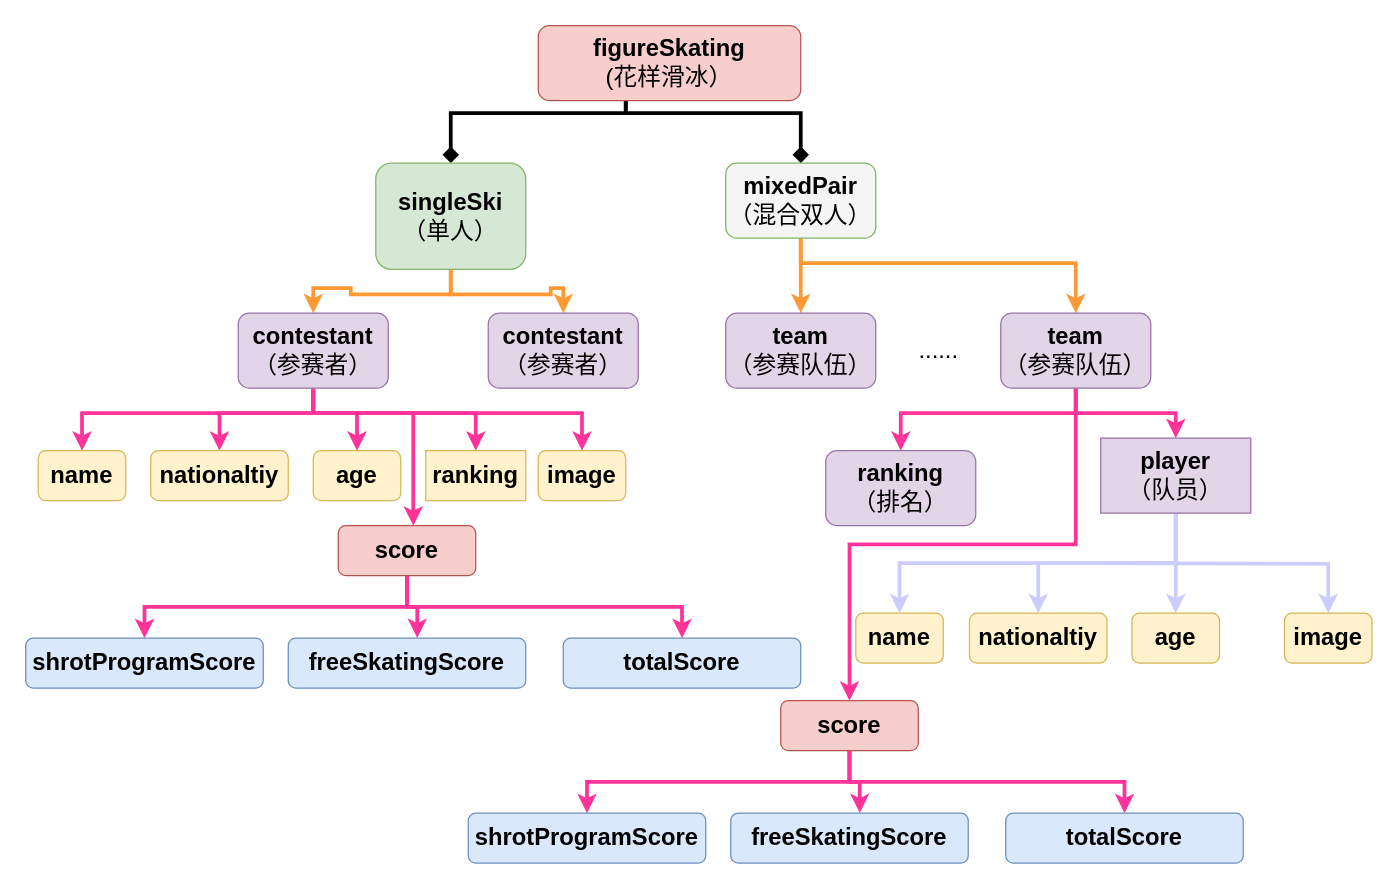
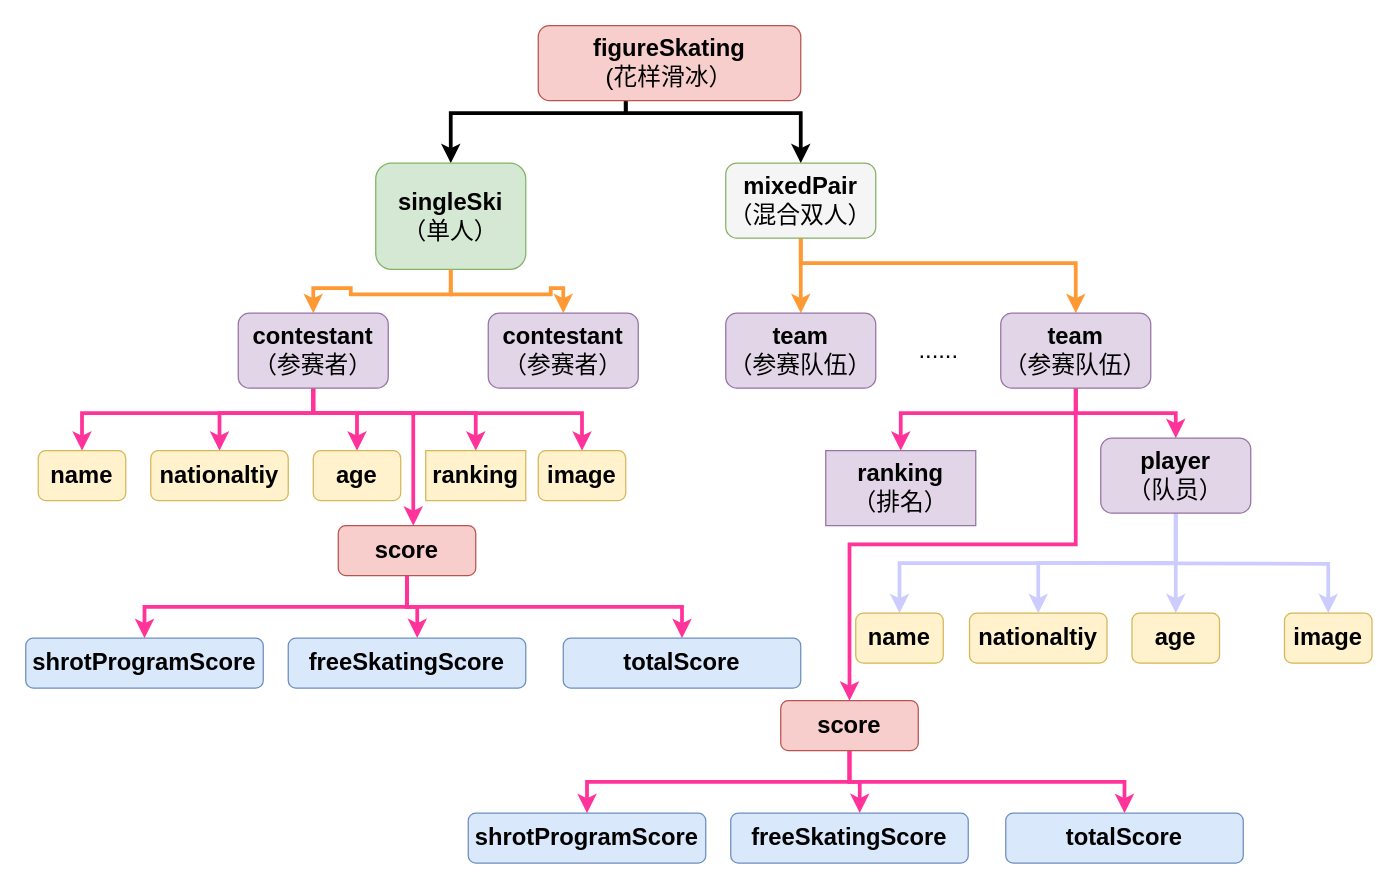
- <mxCell id="2" style="edgeStyle=orthogonalEdgeStyle;rounded=0;orthogonalLoop=1;jettySize=auto;html=1;entryX=0.5;entryY=0;entryDx=0;entryDy=0;fontSize=19;strokeWidth=3;endArrow=diamond;" parent="1" source="4" target="6" edge="1"><mxGeometry relative="1" as="geometry"><Array as="points"><mxPoint x="500" y="90" /><mxPoint x="360" y="90" /></Array></mxGeometry></mxCell>
+ <mxCell id="2" style="edgeStyle=orthogonalEdgeStyle;rounded=0;orthogonalLoop=1;jettySize=auto;html=1;entryX=0.5;entryY=0;entryDx=0;entryDy=0;fontSize=19;strokeWidth=3;" parent="1" source="4" target="6" edge="1"><mxGeometry relative="1" as="geometry"><Array as="points"><mxPoint x="500" y="90" /><mxPoint x="360" y="90" /></Array></mxGeometry></mxCell>
- <mxCell id="3" style="edgeStyle=orthogonalEdgeStyle;rounded=0;orthogonalLoop=1;jettySize=auto;html=1;fontSize=19;strokeWidth=3;endArrow=diamond;" parent="1" source="4" target="10" edge="1"><mxGeometry relative="1" as="geometry"><Array as="points"><mxPoint x="500" y="90" /><mxPoint x="640" y="90" /></Array></mxGeometry></mxCell>
+ <mxCell id="3" style="edgeStyle=orthogonalEdgeStyle;rounded=0;orthogonalLoop=1;jettySize=auto;html=1;fontSize=19;strokeWidth=3;" parent="1" source="4" target="10" edge="1"><mxGeometry relative="1" as="geometry"><Array as="points"><mxPoint x="500" y="90" /><mxPoint x="640" y="90" /></Array></mxGeometry></mxCell>
- <mxCell id="35" value="&lt;b&gt;player&lt;/b&gt;&lt;br&gt;（队员）" style="whiteSpace=wrap;html=1;fontSize=19;fillColor=#e1d5e7;strokeColor=#9673a6;rounded=0;" parent="1" vertex="1"><mxGeometry x="880" y="350" width="120" height="60" as="geometry" /></mxCell>
+ <mxCell id="35" value="&lt;b&gt;player&lt;/b&gt;&lt;br&gt;（队员）" style="rounded=1;whiteSpace=wrap;html=1;fontSize=19;fillColor=#e1d5e7;strokeColor=#9673a6;" parent="1" vertex="1"><mxGeometry x="880" y="350" width="120" height="60" as="geometry" /></mxCell>
- <mxCell id="30" value="&lt;b&gt;ranking&lt;/b&gt;&lt;br&gt;（排名）" style="rounded=1;whiteSpace=wrap;html=1;fontSize=19;fillColor=#e1d5e7;strokeColor=#9673a6;" parent="1" vertex="1"><mxGeometry x="660" y="360" width="120" height="60" as="geometry" /></mxCell>
+ <mxCell id="30" value="&lt;b&gt;ranking&lt;/b&gt;&lt;br&gt;（排名）" style="whiteSpace=wrap;html=1;fontSize=19;fillColor=#e1d5e7;strokeColor=#9673a6;rounded=0;" parent="1" vertex="1"><mxGeometry x="660" y="360" width="120" height="60" as="geometry" /></mxCell>
